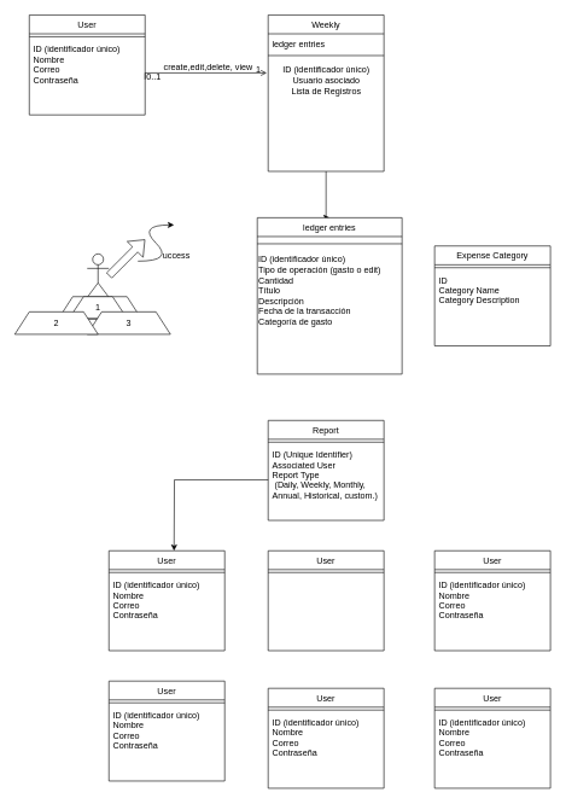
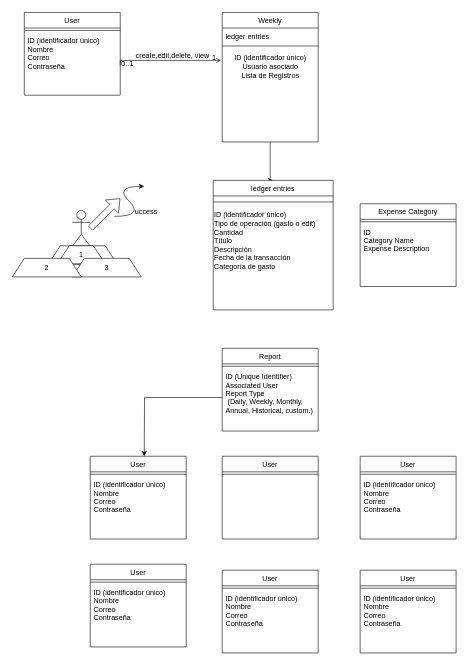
- <mxCell id="19" value="ID &#10;Category Name&#10;Category Description" style="text;align=left;verticalAlign=top;spacingLeft=4;spacingRight=4;overflow=hidden;rotatable=0;points=[[0,0.5],[1,0.5]];portConstraint=eastwest;rounded=0;shadow=0;html=0;" parent="17" vertex="1"><mxGeometry y="34" width="160" height="96" as="geometry" /></mxCell>
+ <mxCell id="19" value="ID &#10;Category Name&#10;Expense Description" style="text;align=left;verticalAlign=top;spacingLeft=4;spacingRight=4;overflow=hidden;rotatable=0;points=[[0,0.5],[1,0.5]];portConstraint=eastwest;rounded=0;shadow=0;html=0;" parent="17" vertex="1"><mxGeometry y="34" width="160" height="96" as="geometry" /></mxCell>
